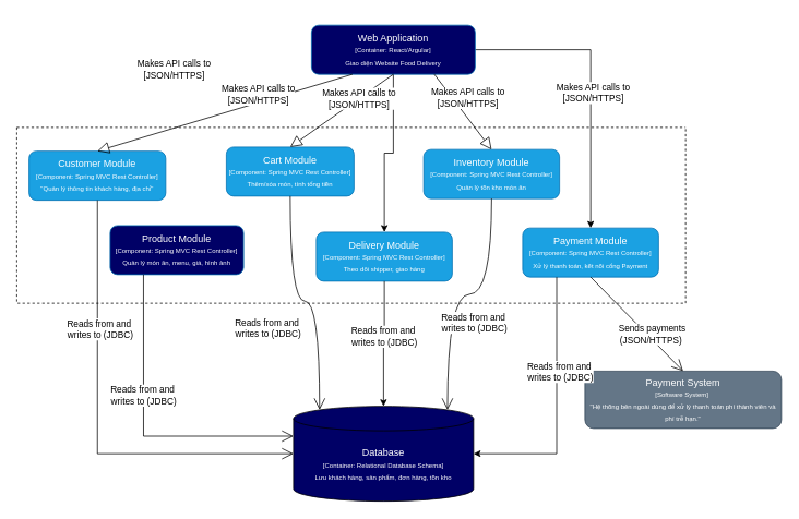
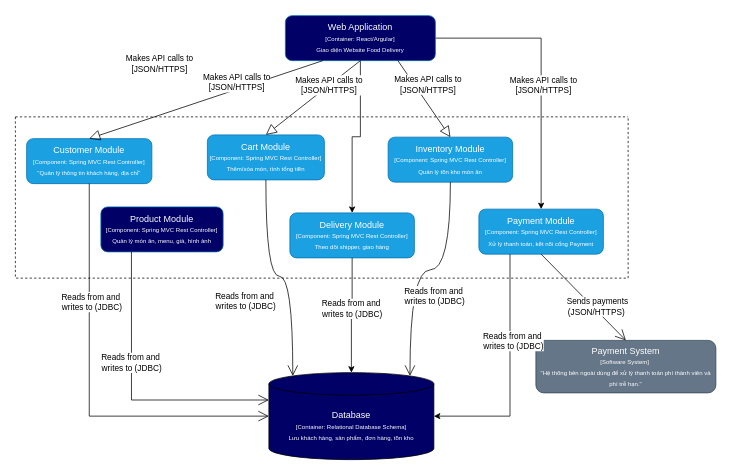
- <mxCell id="4" value="Web Application&lt;div&gt;&lt;font style=&quot;font-size: 8px;&quot;&gt;[Container: React/Argular]&lt;/font&gt;&lt;/div&gt;&lt;div&gt;&lt;font style=&quot;font-size: 8px;&quot;&gt;Giao diện Website Food Delivery&lt;/font&gt;&lt;/div&gt;" style="rounded=1;whiteSpace=wrap;html=1;fillColor=#000066;fontColor=#ffffff;strokeColor=#006EAF;" vertex="1" parent="1"><mxGeometry x="380" y="30" width="200" height="60" as="geometry" /></mxCell>
+ <mxCell id="4" value="Web Application&lt;div&gt;&lt;font style=&quot;font-size: 8px;&quot;&gt;[Container: React/Argular]&lt;/font&gt;&lt;/div&gt;&lt;div&gt;&lt;font style=&quot;font-size: 8px;&quot;&gt;Giao diện Website Food Delivery&lt;/font&gt;&lt;/div&gt;" style="rounded=1;whiteSpace=wrap;html=1;fillColor=#000066;fontColor=#ffffff;strokeColor=#006EAF;" vertex="1" parent="1"><mxGeometry x="380" y="20" width="200" height="60" as="geometry" /></mxCell>
